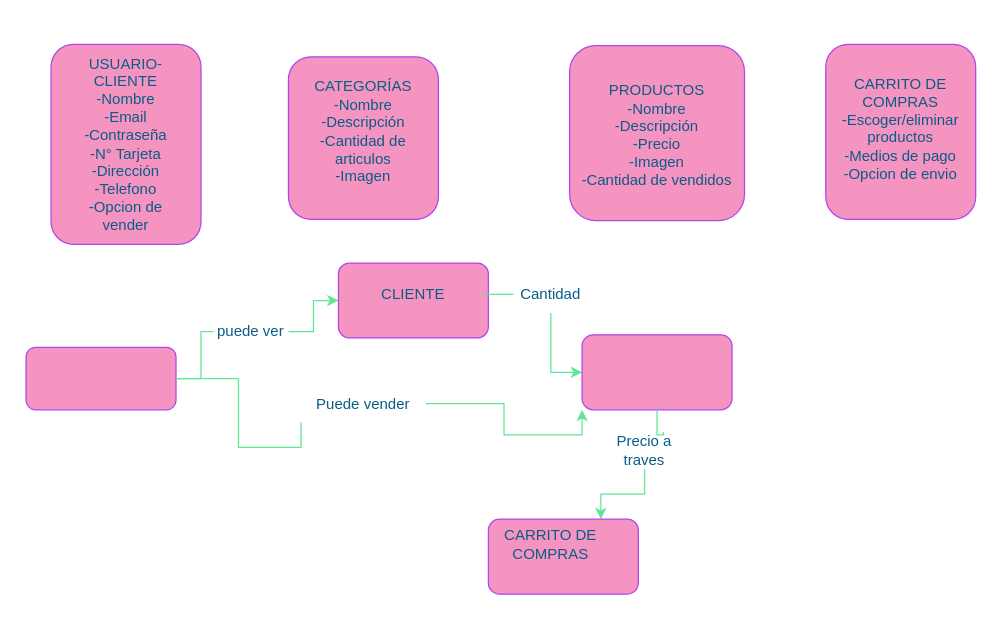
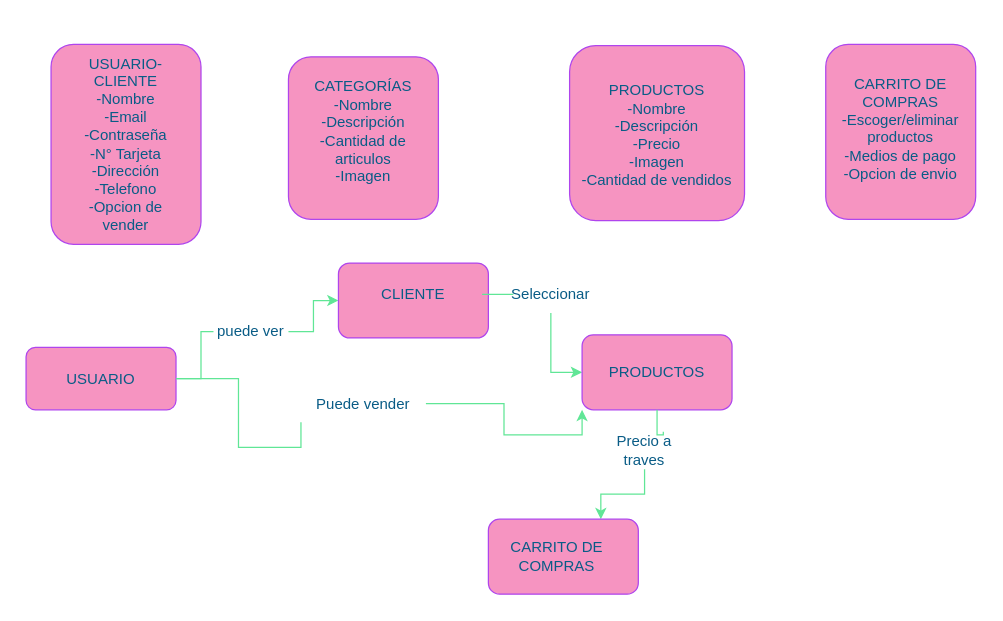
- <mxCell id="22" value="Cantidad" style="text;html=1;strokeColor=none;fillColor=none;align=center;verticalAlign=middle;whiteSpace=wrap;rounded=0;fontColor=#095C86;" vertex="1" parent="1"><mxGeometry x="405" y="220" width="70" height="30" as="geometry" /></mxCell>
+ <mxCell id="22" value="Seleccionar" style="text;html=1;strokeColor=none;fillColor=none;align=center;verticalAlign=middle;whiteSpace=wrap;rounded=0;fontColor=#095C86;" vertex="1" parent="1"><mxGeometry x="405" y="220" width="70" height="30" as="geometry" /></mxCell>
+ <mxCell id="24" value="PRODUCTOS" style="text;html=1;strokeColor=none;fillColor=none;align=center;verticalAlign=middle;whiteSpace=wrap;rounded=0;fontColor=#095C86;" vertex="1" parent="1"><mxGeometry x="470" y="287.5" width="110" height="20" as="geometry" /></mxCell>
+ <mxCell id="15" value="&lt;font style=&quot;vertical-align: inherit;&quot;&gt;&lt;font style=&quot;vertical-align: inherit;&quot;&gt;USUARIO&lt;/font&gt;&lt;/font&gt;" style="text;html=1;strokeColor=none;fillColor=none;align=center;verticalAlign=middle;whiteSpace=wrap;rounded=0;fontColor=#095C86;" vertex="1" parent="1"><mxGeometry x="30" y="290" width="100" height="25" as="geometry" /></mxCell>
- <mxCell id="26" value="CARRITO DE COMPRAS" style="text;html=1;strokeColor=none;fillColor=none;align=center;verticalAlign=middle;whiteSpace=wrap;rounded=0;fontColor=#095C86;" vertex="1" parent="1"><mxGeometry x="400" y="420" width="80" height="30" as="geometry" /></mxCell>
+ <mxCell id="26" value="CARRITO DE COMPRAS" style="text;html=1;strokeColor=none;fillColor=none;align=center;verticalAlign=middle;whiteSpace=wrap;rounded=0;fontColor=#095C86;" vertex="1" parent="1"><mxGeometry x="405" y="430" width="80" height="30" as="geometry" /></mxCell>
